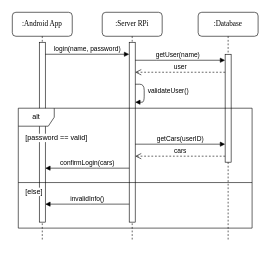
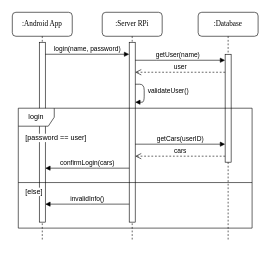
- <mxCell id="18" value="alt" style="shape=umlFrame;whiteSpace=wrap;html=1;" vertex="1" parent="17"><mxGeometry width="390" height="200" as="geometry" /></mxCell>
+ <mxCell id="18" value="login" style="shape=umlFrame;whiteSpace=wrap;html=1;" vertex="1" parent="17"><mxGeometry width="390" height="200" as="geometry" /></mxCell>
- <mxCell id="19" value="[password == valid]" style="text;html=1;resizable=0;points=[];autosize=1;align=left;verticalAlign=top;spacingTop=-4;labelBackgroundColor=#ffffff;" vertex="1" parent="17"><mxGeometry x="10" y="40" width="120" height="20" as="geometry" /></mxCell>
+ <mxCell id="19" value="[password == user]" style="text;html=1;resizable=0;points=[];autosize=1;align=left;verticalAlign=top;spacingTop=-4;labelBackgroundColor=#ffffff;" vertex="1" parent="17"><mxGeometry x="10" y="40" width="120" height="20" as="geometry" /></mxCell>
